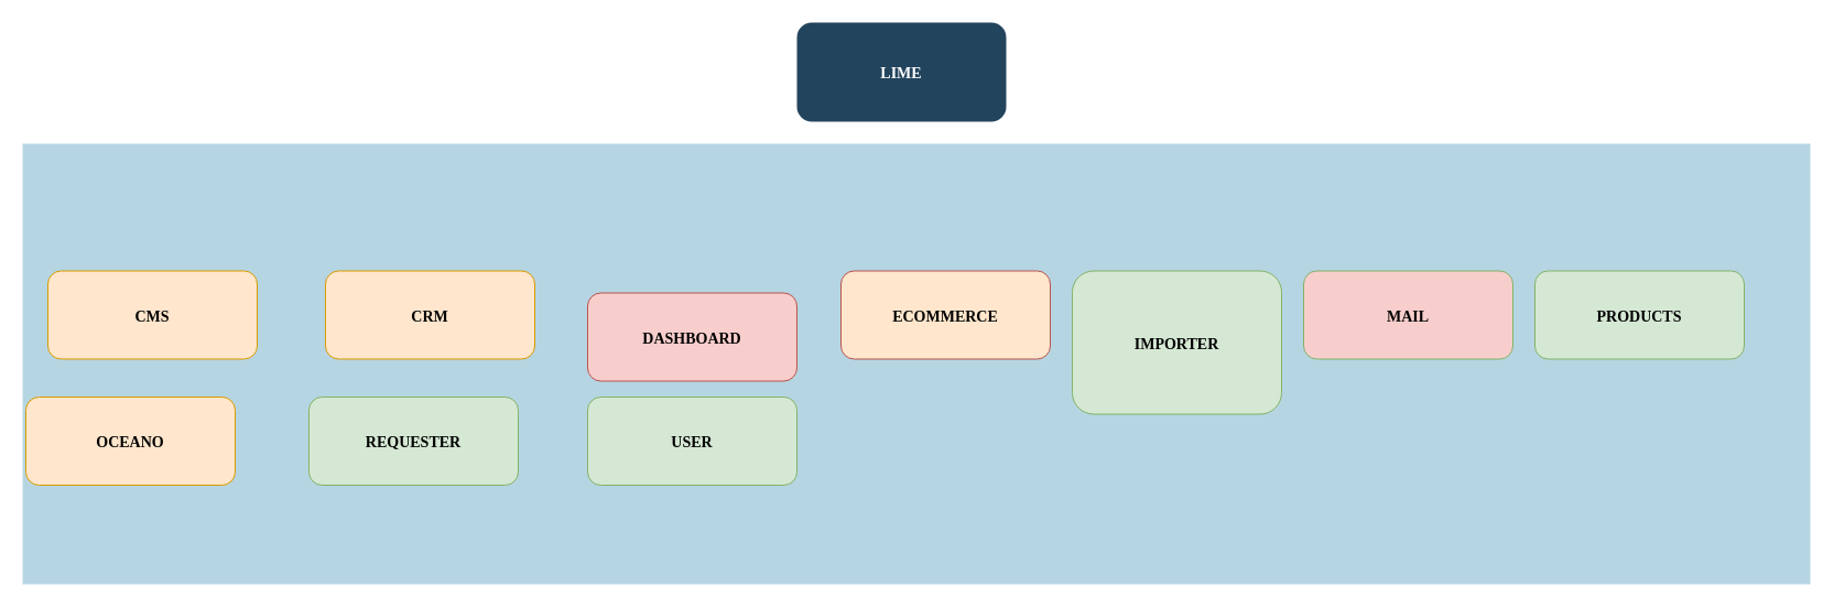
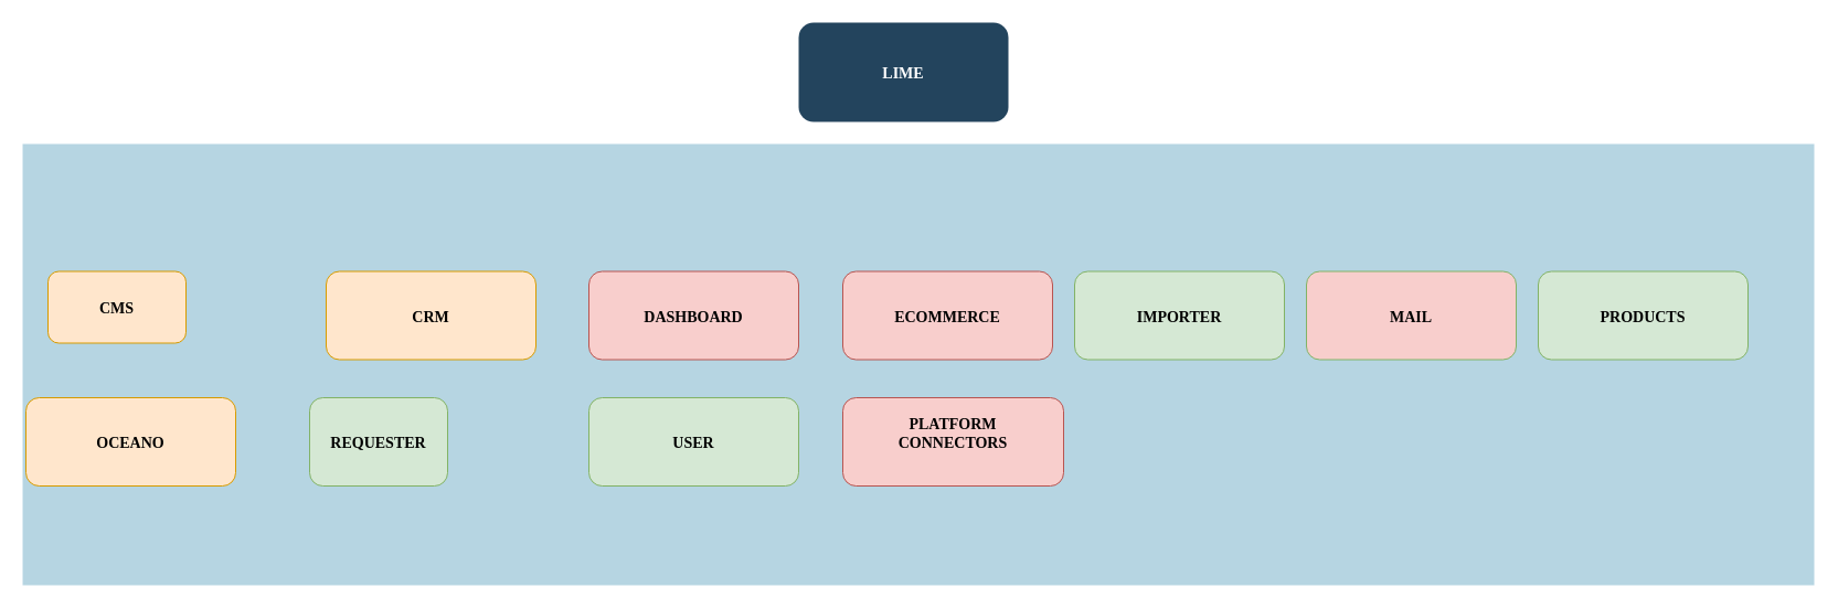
- <mxCell id="7" value="CMS" style="rounded=1;fillColor=#ffe6cc;strokeColor=#d79b00;fontStyle=1;fontFamily=Tahoma;fontSize=14" parent="1" vertex="1"><mxGeometry x="43" y="245.5" width="190" height="80" as="geometry" /></mxCell>
+ <mxCell id="7" value="CMS" style="rounded=1;fillColor=#ffe6cc;strokeColor=#d79b00;fontStyle=1;fontFamily=Tahoma;fontSize=14" parent="1" vertex="1"><mxGeometry x="43" y="245.5" width="125" height="65" as="geometry" /></mxCell>
- <mxCell id="4" value="ECOMMERCE" style="rounded=1;fillColor=#ffe6cc;strokeColor=#b85450;fontStyle=1;fontFamily=Tahoma;fontSize=14;" parent="1" vertex="1"><mxGeometry x="763" y="245.5" width="190" height="80" as="geometry" /></mxCell>
+ <mxCell id="4" value="ECOMMERCE" style="rounded=1;fillColor=#f8cecc;strokeColor=#b85450;fontStyle=1;fontFamily=Tahoma;fontSize=14" parent="1" vertex="1"><mxGeometry x="763" y="245.5" width="190" height="80" as="geometry" /></mxCell>
- <mxCell id="5" value="DASHBOARD" style="rounded=1;fillColor=#f8cecc;strokeColor=#b85450;fontStyle=1;fontFamily=Tahoma;fontSize=14" parent="1" vertex="1"><mxGeometry x="533" y="265.5" width="190" height="80" as="geometry" /></mxCell>
+ <mxCell id="5" value="DASHBOARD" style="rounded=1;fillColor=#f8cecc;strokeColor=#b85450;fontStyle=1;fontFamily=Tahoma;fontSize=14" parent="1" vertex="1"><mxGeometry x="533" y="245.5" width="190" height="80" as="geometry" /></mxCell>
- <mxCell id="8" value="IMPORTER" style="rounded=1;fillColor=#d5e8d4;strokeColor=#82b366;fontStyle=1;fontFamily=Tahoma;fontSize=14" vertex="1" parent="1"><mxGeometry x="973" y="245.5" width="190" height="130" as="geometry" /></mxCell>
+ <mxCell id="8" value="IMPORTER" style="rounded=1;fillColor=#d5e8d4;strokeColor=#82b366;fontStyle=1;fontFamily=Tahoma;fontSize=14" vertex="1" parent="1"><mxGeometry x="973" y="245.5" width="190" height="80" as="geometry" /></mxCell>
- <mxCell id="12" value="REQUESTER" style="rounded=1;fillColor=#d5e8d4;strokeColor=#82b366;fontStyle=1;fontFamily=Tahoma;fontSize=14" vertex="1" parent="1"><mxGeometry x="280" y="360" width="190" height="80" as="geometry" /></mxCell>
+ <mxCell id="12" value="REQUESTER" style="rounded=1;fillColor=#d5e8d4;strokeColor=#82b366;fontStyle=1;fontFamily=Tahoma;fontSize=14" vertex="1" parent="1"><mxGeometry x="280" y="360" width="125" height="80" as="geometry" /></mxCell>
+ <mxCell id="14" value="PLATFORM&#10;CONNECTORS&#10;" style="rounded=1;fillColor=#f8cecc;strokeColor=#b85450;fontStyle=1;fontFamily=Tahoma;fontSize=14" vertex="1" parent="1"><mxGeometry x="763" y="360" width="200" height="80" as="geometry" /></mxCell>
